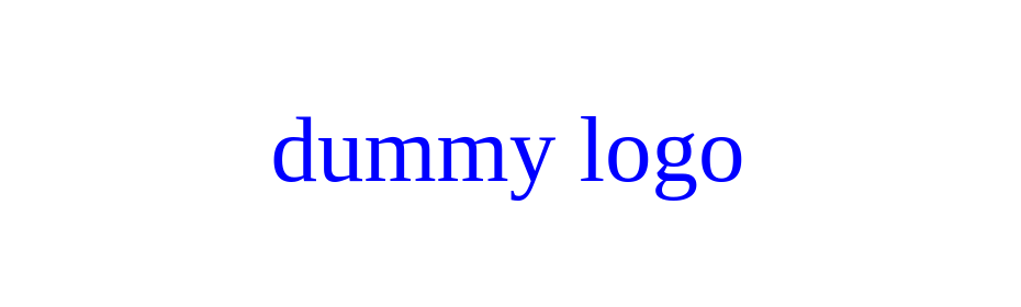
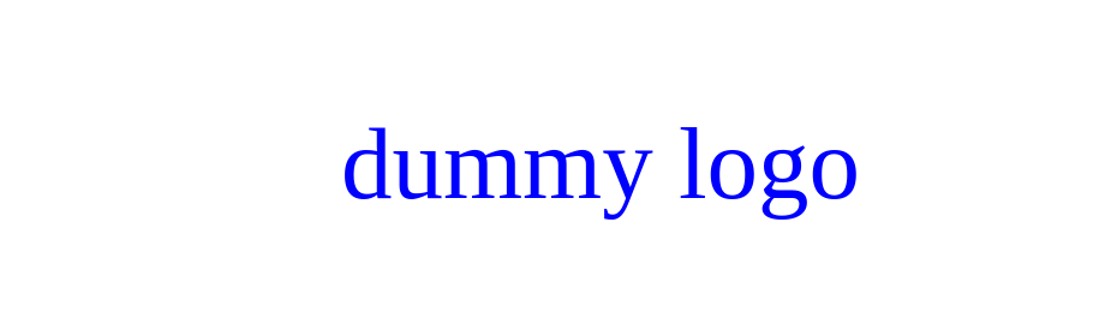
- <mxCell id="2" value="&lt;font color=&quot;#0000ff&quot;&gt;dummy logo&lt;/font&gt;" style="text;html=1;strokeColor=none;fillColor=none;align=center;verticalAlign=middle;whiteSpace=wrap;rounded=0;fontFamily=Lucida Console;fontSize=34;" parent="1" vertex="1"><mxGeometry x="20" y="20" width="330" height="70" as="geometry" /></mxCell>
+ <mxCell id="2" value="&lt;font color=&quot;#0000ff&quot;&gt;dummy logo&lt;/font&gt;" style="text;html=1;strokeColor=none;fillColor=none;align=center;verticalAlign=middle;whiteSpace=wrap;rounded=0;fontFamily=Lucida Console;fontSize=34;" parent="1" vertex="1"><mxGeometry x="35" y="20" width="330" height="70" as="geometry" /></mxCell>
